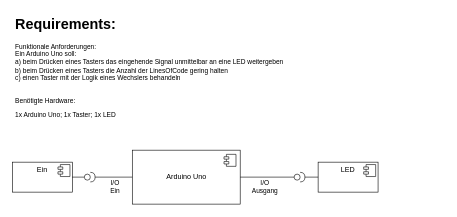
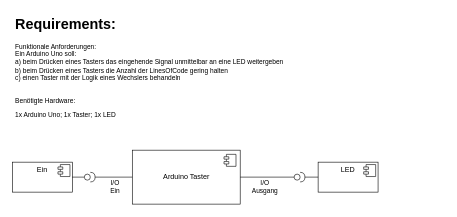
- <mxCell id="2" value="Arduino Uno" style="html=1;dropTarget=0;" vertex="1" parent="1"><mxGeometry x="220" y="250" width="180" height="90" as="geometry" /></mxCell>
+ <mxCell id="2" value="Arduino Taster" style="html=1;dropTarget=0;" vertex="1" parent="1"><mxGeometry x="220" y="250" width="180" height="90" as="geometry" /></mxCell>
